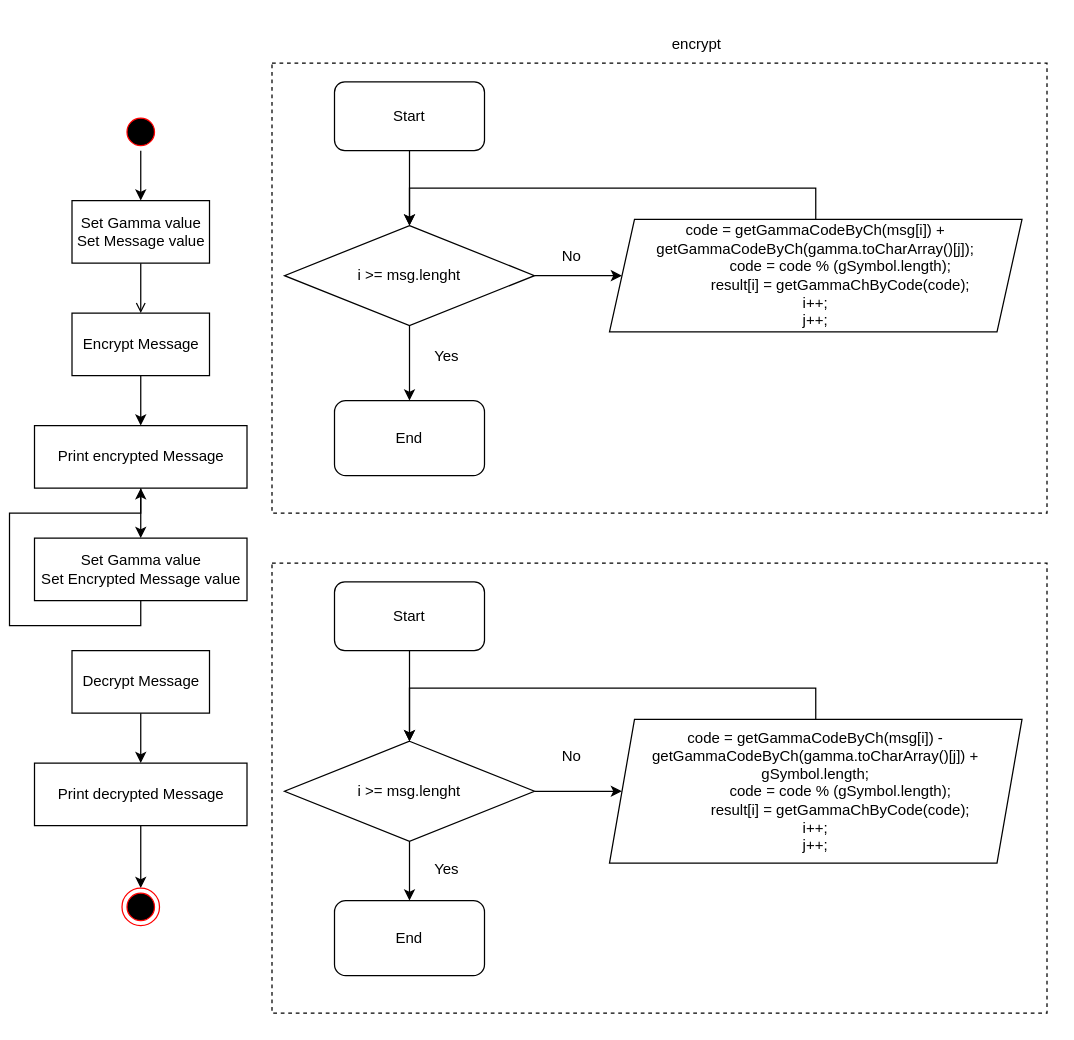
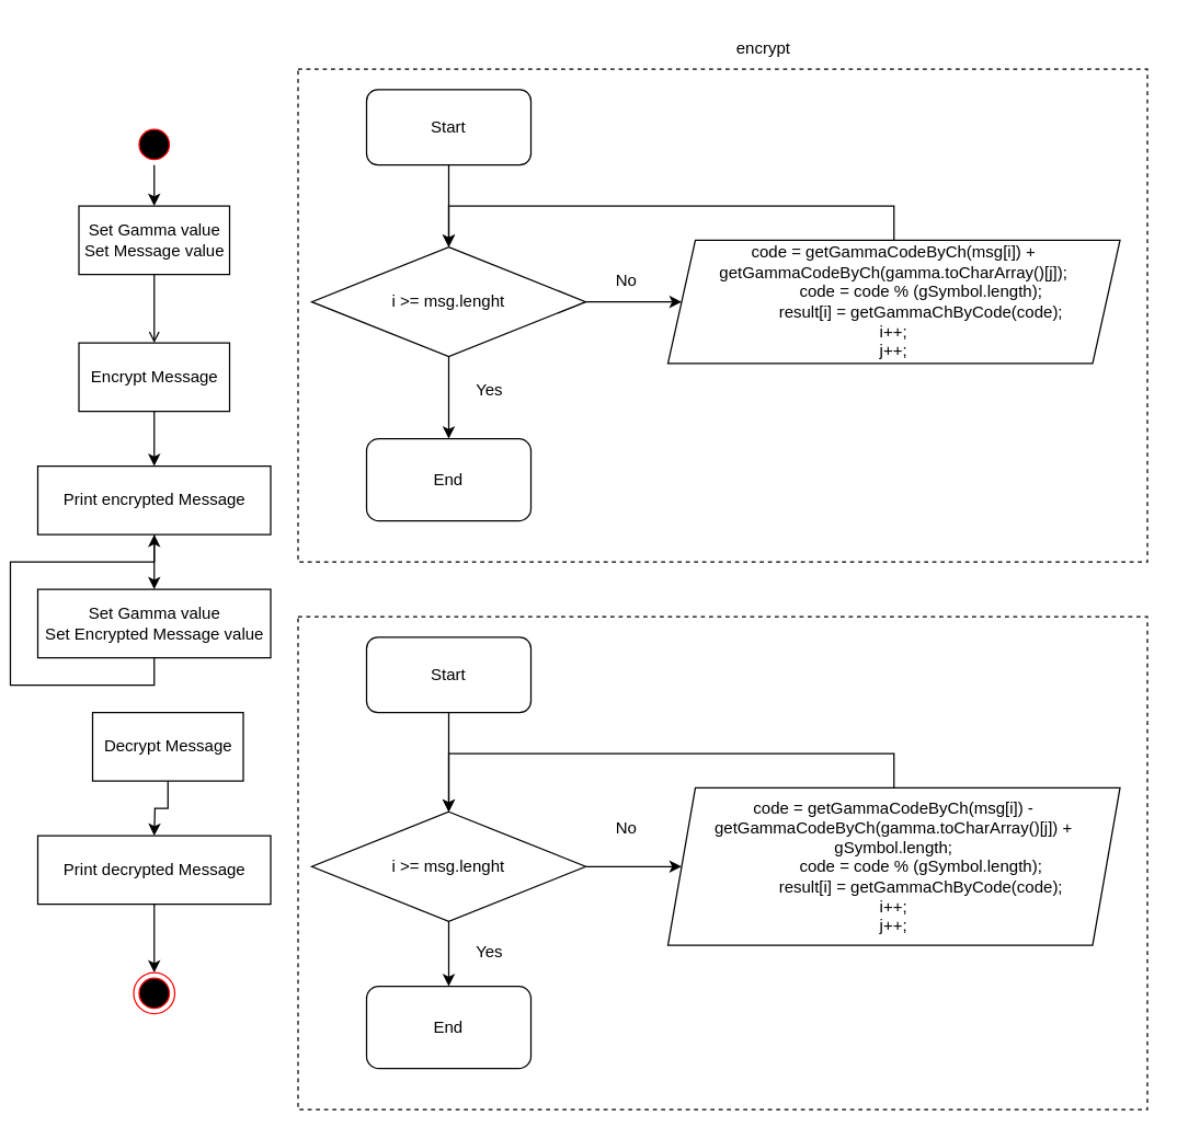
- <mxCell id="6" value="Set Gamma value&lt;br&gt;Set Message value" style="html=1;" vertex="1" parent="1"><mxGeometry x="50" y="160" width="110" height="50" as="geometry" /></mxCell>
+ <mxCell id="6" value="Set Gamma value&lt;br&gt;Set Message value" style="html=1;" vertex="1" parent="1"><mxGeometry x="50" y="150" width="110" height="50" as="geometry" /></mxCell>
- <mxCell id="14" value="Decrypt Message" style="html=1;" vertex="1" parent="1"><mxGeometry x="50" y="520" width="110" height="50" as="geometry" /></mxCell>
+ <mxCell id="14" value="Decrypt Message" style="html=1;" vertex="1" parent="1"><mxGeometry x="60" y="520" width="110" height="50" as="geometry" /></mxCell>
